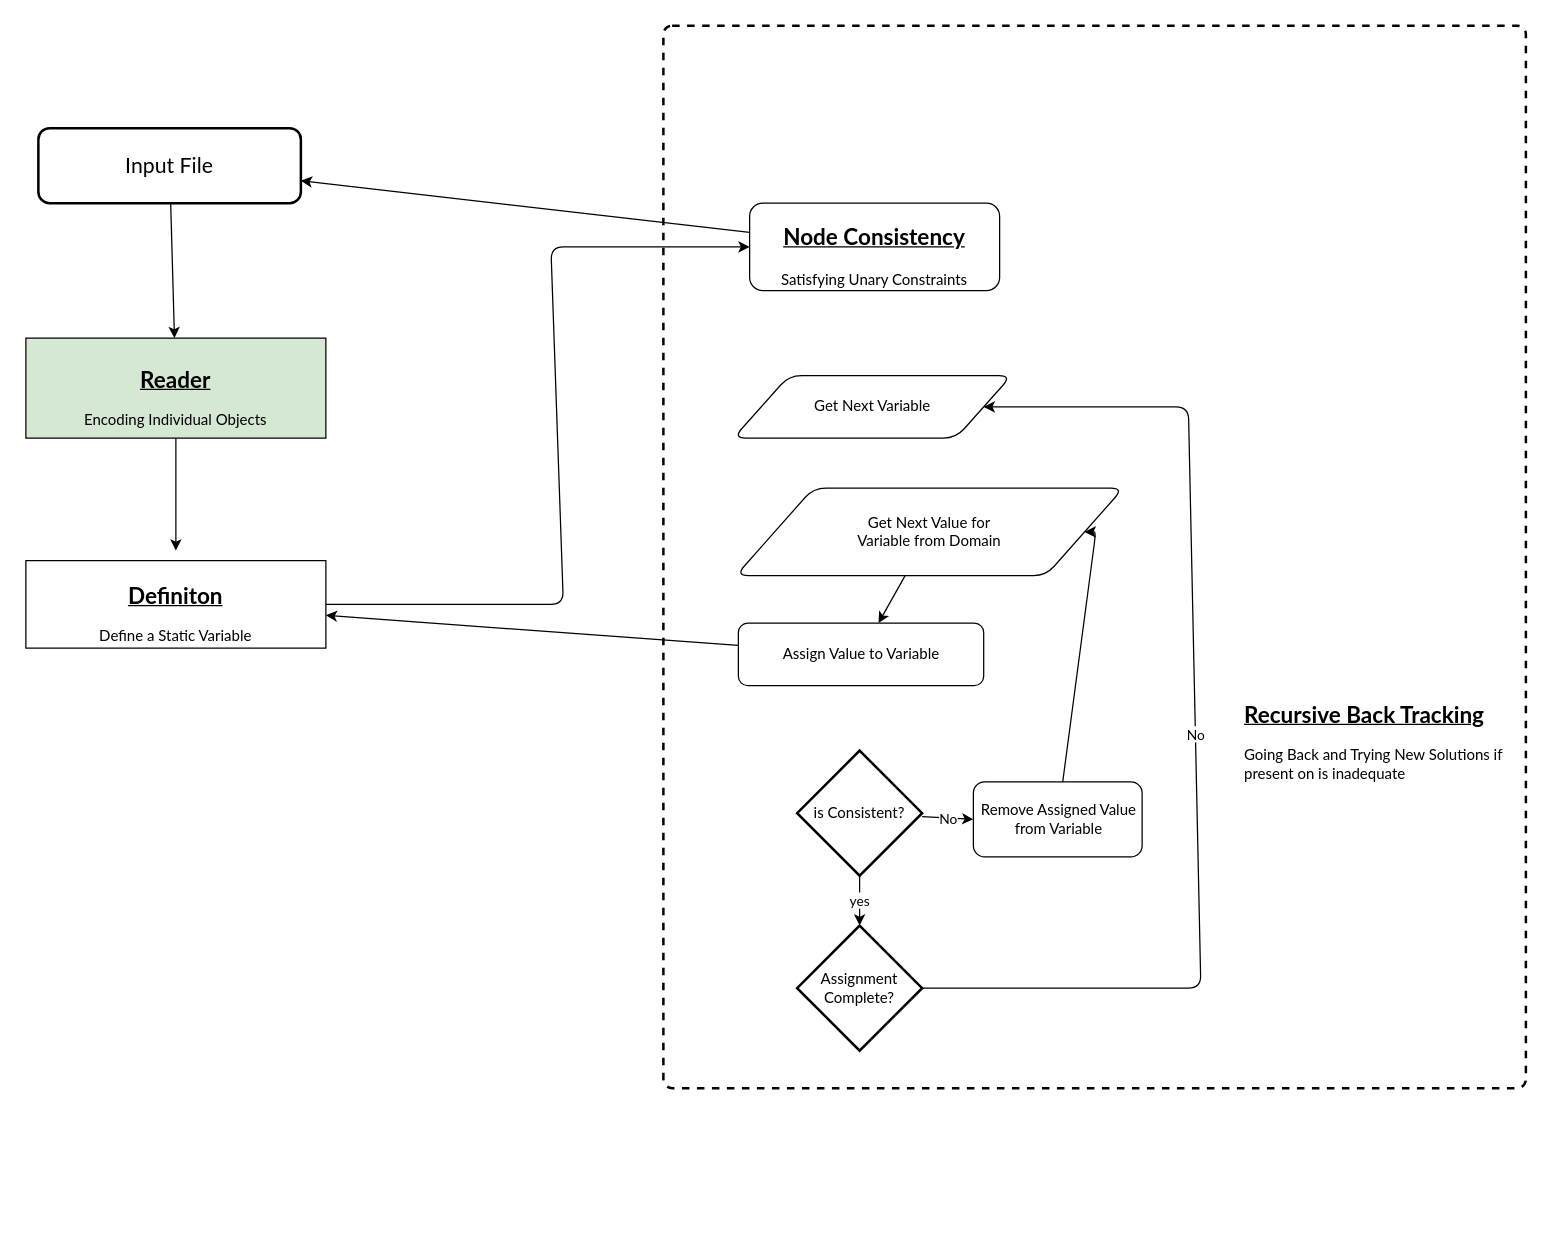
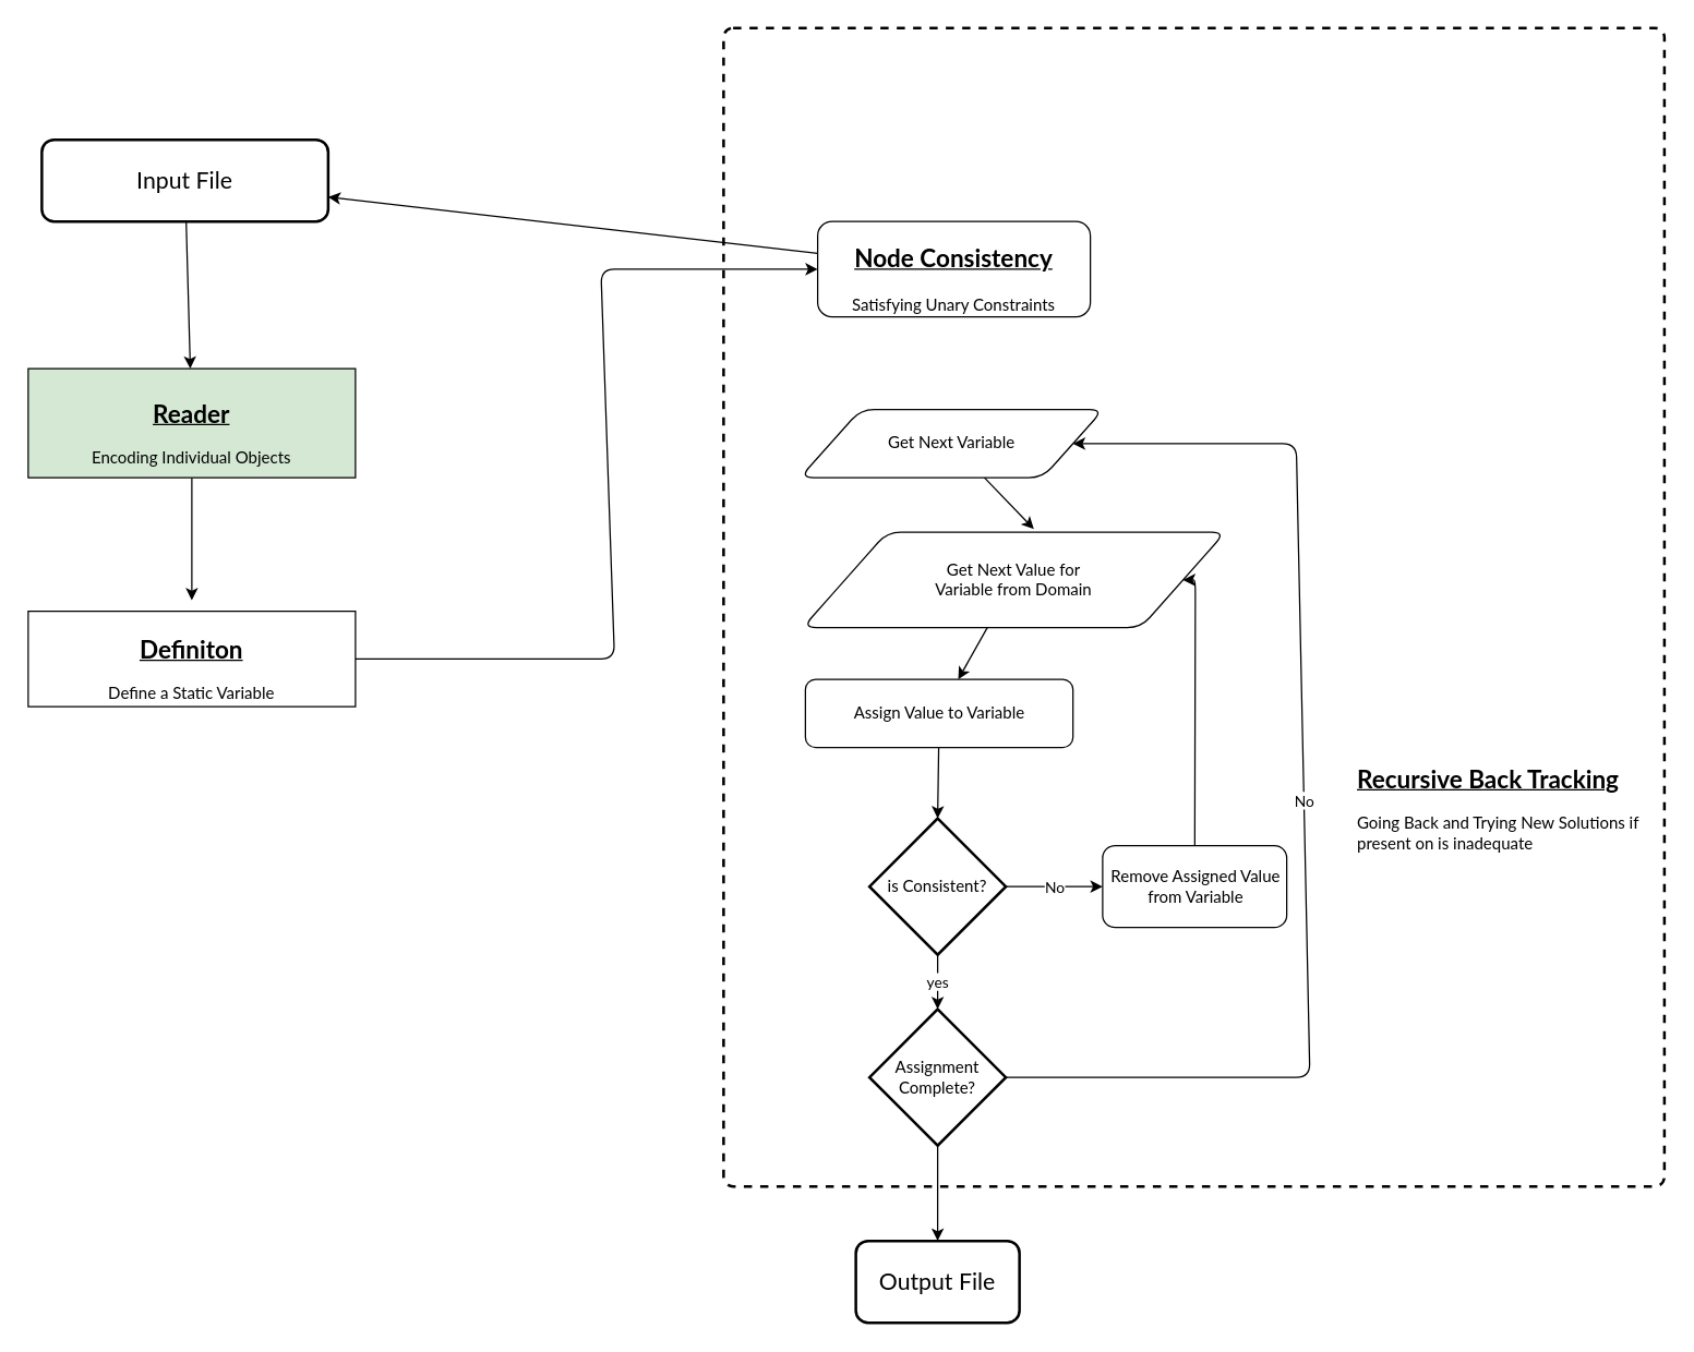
+ <mxCell id="15" style="edgeStyle=none;html=1;entryX=0.547;entryY=-0.033;entryDx=0;entryDy=0;entryPerimeter=0;fontFamily=Lato;" edge="1" parent="10" source="12" target="14"><mxGeometry relative="1" as="geometry" /></mxCell>
- <mxCell id="18" style="edgeStyle=none;html=1;fontFamily=Lato;" edge="1" parent="10" source="19" target="6"><mxGeometry relative="1" as="geometry" /></mxCell>
+ <mxCell id="18" style="edgeStyle=none;html=1;entryX=0.5;entryY=0;entryDx=0;entryDy=0;entryPerimeter=0;fontFamily=Lato;" edge="1" parent="10" source="19" target="17"><mxGeometry relative="1" as="geometry" /></mxCell>
- <mxCell id="22" value="Remove Assigned Value &lt;br&gt;from Variable" style="html=1;dashed=0;whitespace=wrap;rounded=1;shadow=0;glass=0;sketch=0;strokeColor=default;fontFamily=Lato;fillColor=none;" vertex="1" parent="10"><mxGeometry x="192" y="325" width="135" height="60" as="geometry" /></mxCell>
+ <mxCell id="22" value="Remove Assigned Value &lt;br&gt;from Variable" style="html=1;dashed=0;whitespace=wrap;rounded=1;shadow=0;glass=0;sketch=0;strokeColor=default;fontFamily=Lato;fillColor=none;" vertex="1" parent="10"><mxGeometry x="222" y="320" width="135" height="60" as="geometry" /></mxCell>
+ <mxCell id="26" style="edgeStyle=none;html=1;fontFamily=Lato;fontSize=12;" edge="1" parent="1" source="11" target="27"><mxGeometry relative="1" as="geometry"><mxPoint x="687" y="940" as="targetPoint" /></mxGeometry></mxCell>
+ <mxCell id="27" value="&lt;font style=&quot;font-size: 17px;&quot;&gt;Output File&lt;/font&gt;" style="rounded=1;whiteSpace=wrap;html=1;shadow=0;glass=0;sketch=0;strokeColor=default;strokeWidth=2;fontFamily=Lato;fontSize=12;fillColor=none;" vertex="1" parent="1"><mxGeometry x="627" y="910" width="120" height="60" as="geometry" /></mxCell>
